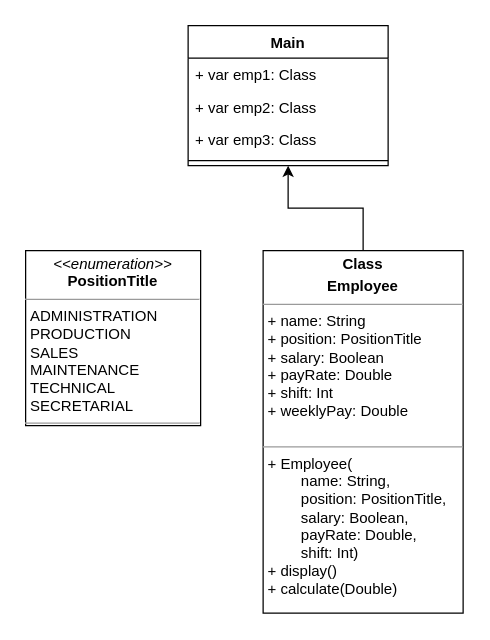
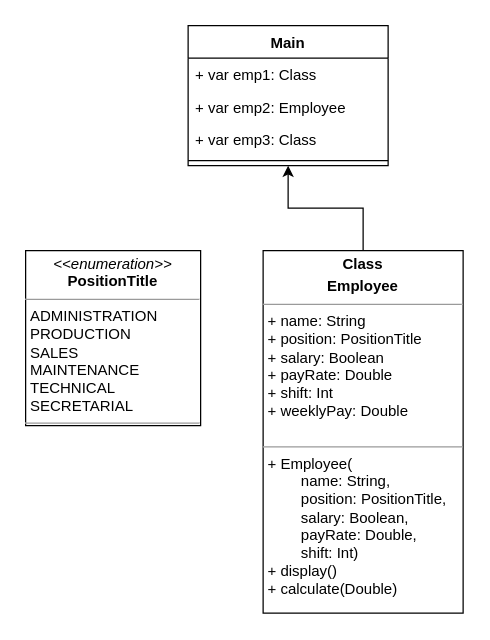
- <mxCell id="4" value="+ var emp2: Class&#10;" style="text;strokeColor=none;fillColor=none;align=left;verticalAlign=top;spacingLeft=4;spacingRight=4;overflow=hidden;rotatable=0;points=[[0,0.5],[1,0.5]];portConstraint=eastwest;" vertex="1" parent="2"><mxGeometry y="52" width="160" height="26" as="geometry" /></mxCell>
+ <mxCell id="4" value="+ var emp2: Employee&#10;" style="text;strokeColor=none;fillColor=none;align=left;verticalAlign=top;spacingLeft=4;spacingRight=4;overflow=hidden;rotatable=0;points=[[0,0.5],[1,0.5]];portConstraint=eastwest;" vertex="1" parent="2"><mxGeometry y="52" width="160" height="26" as="geometry" /></mxCell>
